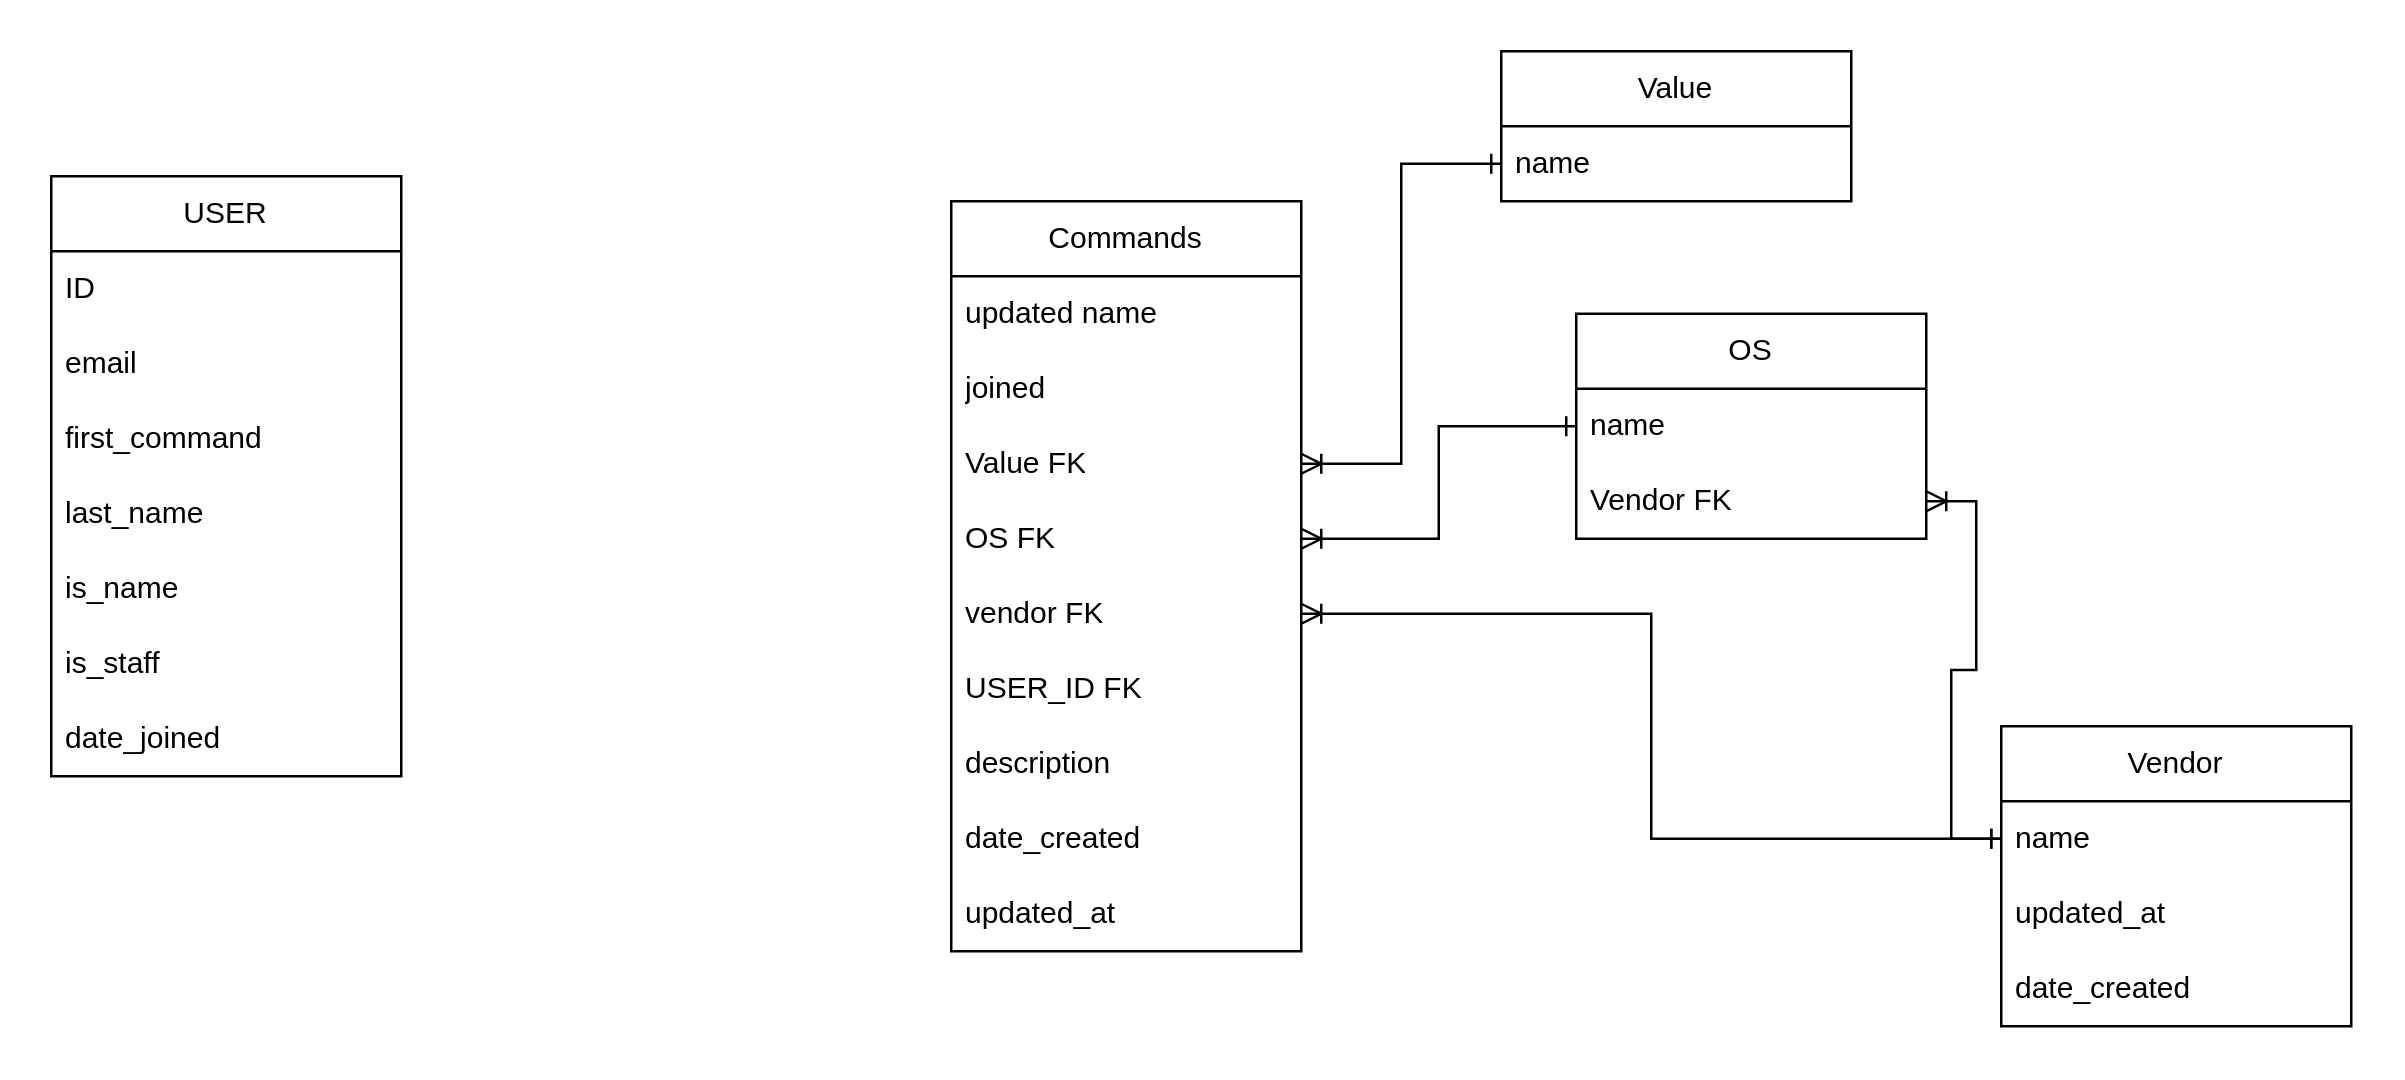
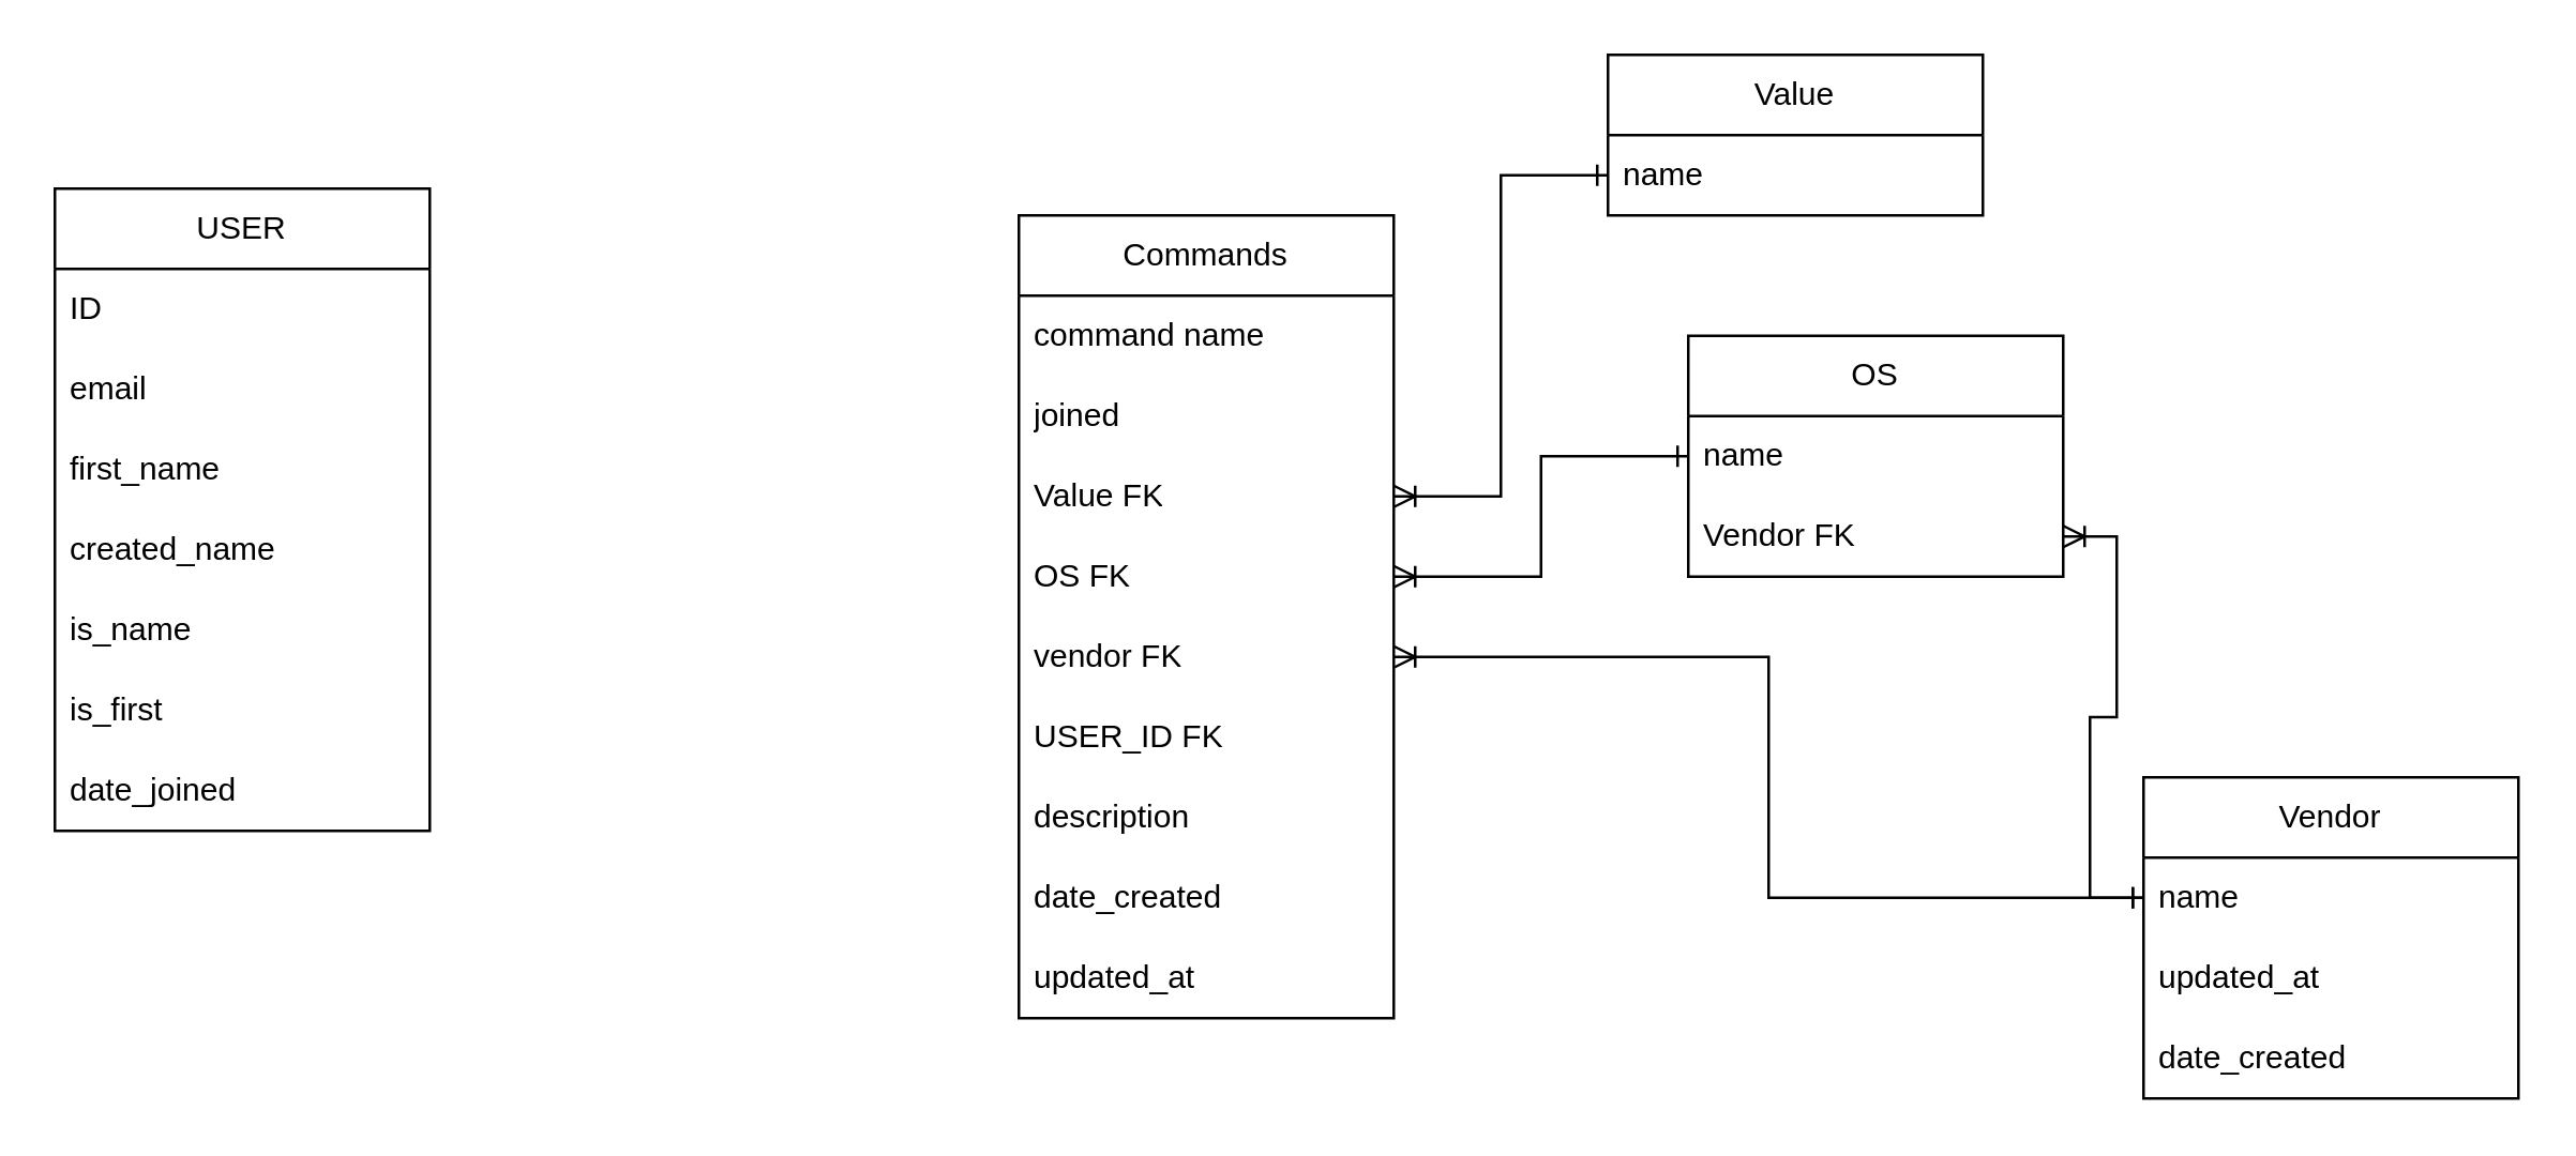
- <mxCell id="3" value="updated name" style="text;strokeColor=none;fillColor=none;align=left;verticalAlign=middle;spacingLeft=4;spacingRight=4;overflow=hidden;points=[[0,0.5],[1,0.5]];portConstraint=eastwest;rotatable=0;whiteSpace=wrap;html=1;" vertex="1" parent="2"><mxGeometry y="30" width="140" height="30" as="geometry" /></mxCell>
+ <mxCell id="3" value="command name" style="text;strokeColor=none;fillColor=none;align=left;verticalAlign=middle;spacingLeft=4;spacingRight=4;overflow=hidden;points=[[0,0.5],[1,0.5]];portConstraint=eastwest;rotatable=0;whiteSpace=wrap;html=1;" vertex="1" parent="2"><mxGeometry y="30" width="140" height="30" as="geometry" /></mxCell>
- <mxCell id="28" value="first_command" style="text;strokeColor=none;fillColor=none;align=left;verticalAlign=middle;spacingLeft=4;spacingRight=4;overflow=hidden;points=[[0,0.5],[1,0.5]];portConstraint=eastwest;rotatable=0;whiteSpace=wrap;html=1;" vertex="1" parent="25"><mxGeometry y="90" width="140" height="30" as="geometry" /></mxCell>
+ <mxCell id="28" value="first_name" style="text;strokeColor=none;fillColor=none;align=left;verticalAlign=middle;spacingLeft=4;spacingRight=4;overflow=hidden;points=[[0,0.5],[1,0.5]];portConstraint=eastwest;rotatable=0;whiteSpace=wrap;html=1;" vertex="1" parent="25"><mxGeometry y="90" width="140" height="30" as="geometry" /></mxCell>
- <mxCell id="29" value="last_name" style="text;strokeColor=none;fillColor=none;align=left;verticalAlign=middle;spacingLeft=4;spacingRight=4;overflow=hidden;points=[[0,0.5],[1,0.5]];portConstraint=eastwest;rotatable=0;whiteSpace=wrap;html=1;" vertex="1" parent="25"><mxGeometry y="120" width="140" height="30" as="geometry" /></mxCell>
+ <mxCell id="29" value="created_name" style="text;strokeColor=none;fillColor=none;align=left;verticalAlign=middle;spacingLeft=4;spacingRight=4;overflow=hidden;points=[[0,0.5],[1,0.5]];portConstraint=eastwest;rotatable=0;whiteSpace=wrap;html=1;" vertex="1" parent="25"><mxGeometry y="120" width="140" height="30" as="geometry" /></mxCell>
- <mxCell id="31" value="is_staff" style="text;strokeColor=none;fillColor=none;align=left;verticalAlign=middle;spacingLeft=4;spacingRight=4;overflow=hidden;points=[[0,0.5],[1,0.5]];portConstraint=eastwest;rotatable=0;whiteSpace=wrap;html=1;" vertex="1" parent="25"><mxGeometry y="180" width="140" height="30" as="geometry" /></mxCell>
+ <mxCell id="31" value="is_first" style="text;strokeColor=none;fillColor=none;align=left;verticalAlign=middle;spacingLeft=4;spacingRight=4;overflow=hidden;points=[[0,0.5],[1,0.5]];portConstraint=eastwest;rotatable=0;whiteSpace=wrap;html=1;" vertex="1" parent="25"><mxGeometry y="180" width="140" height="30" as="geometry" /></mxCell>
